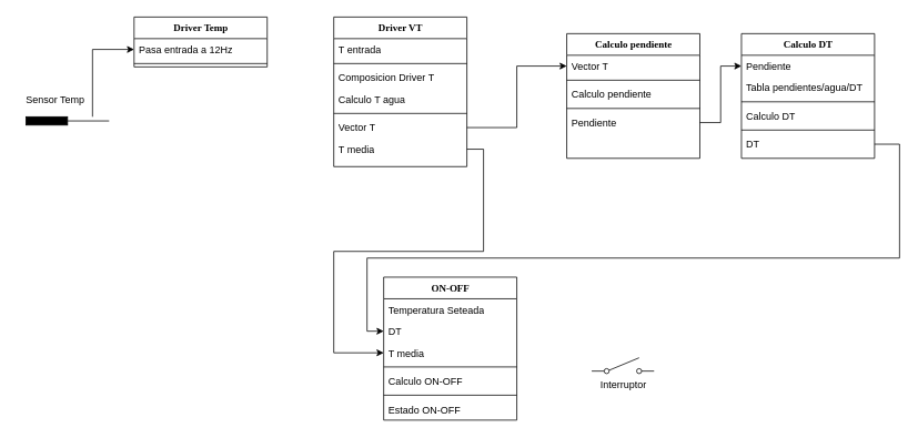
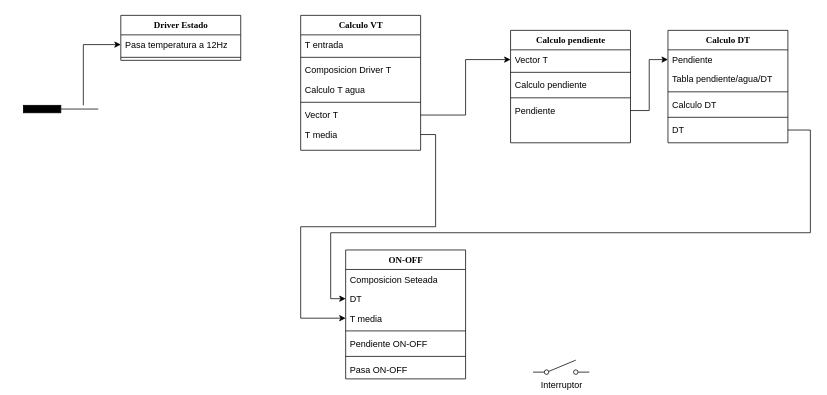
- <mxCell id="2" value="Driver Temp" style="swimlane;html=1;fontStyle=1;align=center;verticalAlign=top;childLayout=stackLayout;horizontal=1;startSize=26;horizontalStack=0;resizeParent=1;resizeLast=0;collapsible=1;marginBottom=0;swimlaneFillColor=#ffffff;rounded=0;shadow=0;comic=0;labelBackgroundColor=none;strokeWidth=1;fillColor=none;fontFamily=Verdana;fontSize=12" parent="1" vertex="1"><mxGeometry x="160" y="20" width="160" height="60" as="geometry" /></mxCell>
+ <mxCell id="2" value="Driver Estado" style="swimlane;html=1;fontStyle=1;align=center;verticalAlign=top;childLayout=stackLayout;horizontal=1;startSize=26;horizontalStack=0;resizeParent=1;resizeLast=0;collapsible=1;marginBottom=0;swimlaneFillColor=#ffffff;rounded=0;shadow=0;comic=0;labelBackgroundColor=none;strokeWidth=1;fillColor=none;fontFamily=Verdana;fontSize=12" parent="1" vertex="1"><mxGeometry x="160" y="20" width="160" height="60" as="geometry" /></mxCell>
- <mxCell id="11" value="Driver VT" style="swimlane;html=1;fontStyle=1;align=center;verticalAlign=top;childLayout=stackLayout;horizontal=1;startSize=26;horizontalStack=0;resizeParent=1;resizeLast=0;collapsible=1;marginBottom=0;swimlaneFillColor=#ffffff;rounded=0;shadow=0;comic=0;labelBackgroundColor=none;strokeWidth=1;fillColor=none;fontFamily=Verdana;fontSize=12" parent="1" vertex="1"><mxGeometry x="400" y="20" width="160" height="180" as="geometry" /></mxCell>
+ <mxCell id="11" value="Calculo VT" style="swimlane;html=1;fontStyle=1;align=center;verticalAlign=top;childLayout=stackLayout;horizontal=1;startSize=26;horizontalStack=0;resizeParent=1;resizeLast=0;collapsible=1;marginBottom=0;swimlaneFillColor=#ffffff;rounded=0;shadow=0;comic=0;labelBackgroundColor=none;strokeWidth=1;fillColor=none;fontFamily=Verdana;fontSize=12" parent="1" vertex="1"><mxGeometry x="400" y="20" width="160" height="180" as="geometry" /></mxCell>
- <mxCell id="3" value="Pasa entrada a 12Hz" style="text;html=1;strokeColor=none;fillColor=none;align=left;verticalAlign=top;spacingLeft=4;spacingRight=4;whiteSpace=wrap;overflow=hidden;rotatable=0;points=[[0,0.5],[1,0.5]];portConstraint=eastwest;" parent="2" vertex="1"><mxGeometry y="26" width="160" height="26" as="geometry" /></mxCell>
+ <mxCell id="3" value="Pasa temperatura a 12Hz" style="text;html=1;strokeColor=none;fillColor=none;align=left;verticalAlign=top;spacingLeft=4;spacingRight=4;whiteSpace=wrap;overflow=hidden;rotatable=0;points=[[0,0.5],[1,0.5]];portConstraint=eastwest;" parent="2" vertex="1"><mxGeometry y="26" width="160" height="26" as="geometry" /></mxCell>
- <mxCell id="26" value="Tabla pendientes/agua/DT" style="text;html=1;strokeColor=none;fillColor=none;align=left;verticalAlign=top;spacingLeft=4;spacingRight=4;whiteSpace=wrap;overflow=hidden;rotatable=0;points=[[0,0.5],[1,0.5]];portConstraint=eastwest;" vertex="1" parent="24"><mxGeometry y="52" width="160" height="26" as="geometry" /></mxCell>
+ <mxCell id="26" value="Tabla pendiente/agua/DT" style="text;html=1;strokeColor=none;fillColor=none;align=left;verticalAlign=top;spacingLeft=4;spacingRight=4;whiteSpace=wrap;overflow=hidden;rotatable=0;points=[[0,0.5],[1,0.5]];portConstraint=eastwest;" vertex="1" parent="24"><mxGeometry y="52" width="160" height="26" as="geometry" /></mxCell>
- <mxCell id="22" value="Sensor Temp" style="text;html=1;align=center;verticalAlign=middle;resizable=0;points=[];autosize=1;strokeColor=none;fillColor=none;" vertex="1" parent="1"><mxGeometry x="20" y="110" width="90" height="20" as="geometry" /></mxCell>
- <mxCell id="33" value="Temperatura Seteada" style="text;html=1;strokeColor=none;fillColor=none;align=left;verticalAlign=top;spacingLeft=4;spacingRight=4;whiteSpace=wrap;overflow=hidden;rotatable=0;points=[[0,0.5],[1,0.5]];portConstraint=eastwest;" vertex="1" parent="32"><mxGeometry y="26" width="160" height="26" as="geometry" /></mxCell>
+ <mxCell id="33" value="Composicion Seteada" style="text;html=1;strokeColor=none;fillColor=none;align=left;verticalAlign=top;spacingLeft=4;spacingRight=4;whiteSpace=wrap;overflow=hidden;rotatable=0;points=[[0,0.5],[1,0.5]];portConstraint=eastwest;" vertex="1" parent="32"><mxGeometry y="26" width="160" height="26" as="geometry" /></mxCell>
- <mxCell id="19" value="Interruptor" style="pointerEvents=1;verticalLabelPosition=bottom;shadow=0;dashed=0;align=center;html=1;verticalAlign=top;shape=mxgraph.electrical.electro-mechanical.simple_switch;" vertex="1" parent="1"><mxGeometry x="710" y="430" width="75" height="19" as="geometry" /></mxCell>
+ <mxCell id="19" value="Interruptor" style="pointerEvents=1;verticalLabelPosition=bottom;shadow=0;dashed=0;align=center;html=1;verticalAlign=top;shape=mxgraph.electrical.electro-mechanical.simple_switch;" vertex="1" parent="1"><mxGeometry x="710" y="480" width="75" height="19" as="geometry" /></mxCell>
- <mxCell id="37" value="Calculo ON-OFF" style="text;html=1;strokeColor=none;fillColor=none;align=left;verticalAlign=top;spacingLeft=4;spacingRight=4;whiteSpace=wrap;overflow=hidden;rotatable=0;points=[[0,0.5],[1,0.5]];portConstraint=eastwest;" vertex="1" parent="32"><mxGeometry y="112" width="160" height="26" as="geometry" /></mxCell>
+ <mxCell id="37" value="Pendiente ON-OFF" style="text;html=1;strokeColor=none;fillColor=none;align=left;verticalAlign=top;spacingLeft=4;spacingRight=4;whiteSpace=wrap;overflow=hidden;rotatable=0;points=[[0,0.5],[1,0.5]];portConstraint=eastwest;" vertex="1" parent="32"><mxGeometry y="112" width="160" height="26" as="geometry" /></mxCell>
- <mxCell id="39" value="Estado ON-OFF" style="text;html=1;strokeColor=none;fillColor=none;align=left;verticalAlign=top;spacingLeft=4;spacingRight=4;whiteSpace=wrap;overflow=hidden;rotatable=0;points=[[0,0.5],[1,0.5]];portConstraint=eastwest;" vertex="1" parent="32"><mxGeometry y="146" width="160" height="26" as="geometry" /></mxCell>
+ <mxCell id="39" value="Pasa ON-OFF" style="text;html=1;strokeColor=none;fillColor=none;align=left;verticalAlign=top;spacingLeft=4;spacingRight=4;whiteSpace=wrap;overflow=hidden;rotatable=0;points=[[0,0.5],[1,0.5]];portConstraint=eastwest;" vertex="1" parent="32"><mxGeometry y="146" width="160" height="26" as="geometry" /></mxCell>
